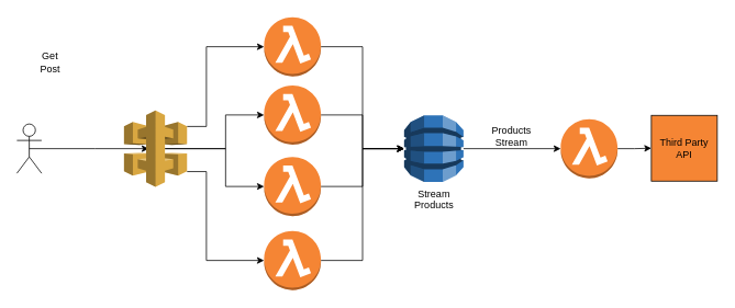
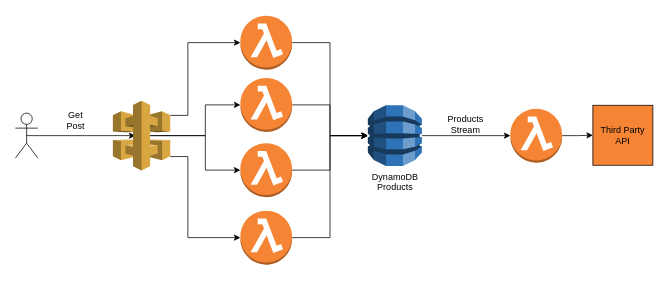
- <mxCell id="8" value="Get&lt;br&gt;Post" style="text;html=1;align=center;verticalAlign=middle;resizable=0;points=[];autosize=1;strokeColor=none;" vertex="1" parent="1"><mxGeometry x="40" y="60" width="40" height="30" as="geometry" /></mxCell>
+ <mxCell id="8" value="Get&lt;br&gt;Post" style="text;html=1;align=center;verticalAlign=middle;resizable=0;points=[];autosize=1;strokeColor=none;" vertex="1" parent="1"><mxGeometry x="80" y="145" width="40" height="30" as="geometry" /></mxCell>
- <mxCell id="5" value="Stream&lt;br&gt;Products" style="outlineConnect=0;dashed=0;verticalLabelPosition=bottom;verticalAlign=top;align=center;html=1;shape=mxgraph.aws3.dynamo_db;fillColor=#2E73B8;gradientColor=none;" vertex="1" parent="1"><mxGeometry x="490" y="139.5" width="72" height="81" as="geometry" /></mxCell>
+ <mxCell id="5" value="DynamoDB&lt;br&gt;Products" style="outlineConnect=0;dashed=0;verticalLabelPosition=bottom;verticalAlign=top;align=center;html=1;shape=mxgraph.aws3.dynamo_db;fillColor=#2E73B8;gradientColor=none;" vertex="1" parent="1"><mxGeometry x="490" y="139.5" width="72" height="81" as="geometry" /></mxCell>
